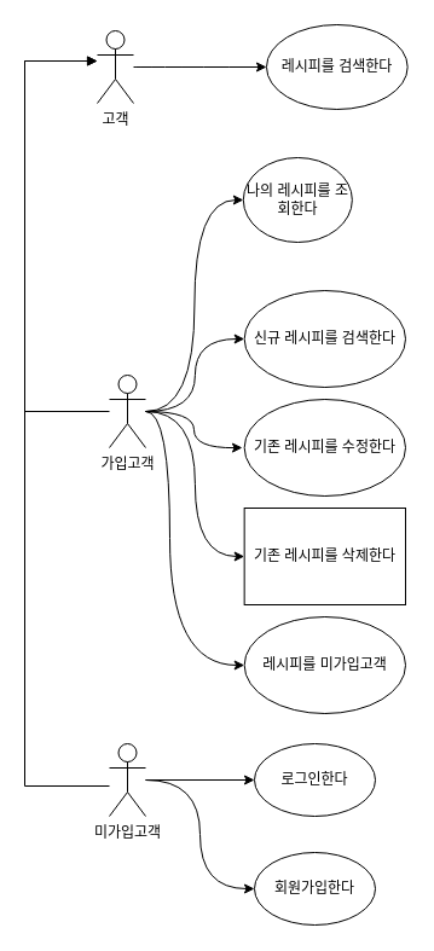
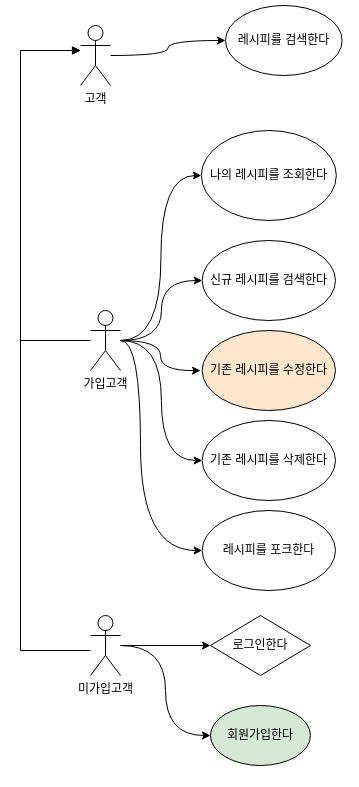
- <mxCell id="17" value="레시피를 검색한다" style="ellipse;whiteSpace=wrap;html=1;" parent="1" vertex="1"><mxGeometry x="220" y="20" width="116.67" height="70" as="geometry" /></mxCell>
+ <mxCell id="17" value="레시피를 검색한다" style="ellipse;whiteSpace=wrap;html=1;" parent="1" vertex="1"><mxGeometry x="225" y="5" width="116.67" height="70" as="geometry" /></mxCell>
- <mxCell id="22" value="나의 레시피를 조회한다" style="ellipse;whiteSpace=wrap;html=1;" parent="1" vertex="1"><mxGeometry x="200.83" y="130" width="90" height="70" as="geometry" /></mxCell>
+ <mxCell id="22" value="나의 레시피를 조회한다" style="ellipse;whiteSpace=wrap;html=1;" parent="1" vertex="1"><mxGeometry x="200.83" y="130" width="135" height="90" as="geometry" /></mxCell>
- <mxCell id="19" value="기존 레시피를 수정한다" style="ellipse;whiteSpace=wrap;html=1;" parent="1" vertex="1"><mxGeometry x="201.66" y="330" width="133.34" height="80" as="geometry" /></mxCell>
+ <mxCell id="19" value="기존 레시피를 수정한다" style="ellipse;whiteSpace=wrap;html=1;fillColor=#ffe6cc;" parent="1" vertex="1"><mxGeometry x="201.66" y="330" width="133.34" height="80" as="geometry" /></mxCell>
- <mxCell id="20" value="기존 레시피를 삭제한다" style="whiteSpace=wrap;html=1;rounded=0;" parent="1" vertex="1"><mxGeometry x="201.66" y="420" width="133.34" height="80" as="geometry" /></mxCell>
+ <mxCell id="20" value="기존 레시피를 삭제한다" style="ellipse;whiteSpace=wrap;html=1;" parent="1" vertex="1"><mxGeometry x="201.66" y="420" width="133.34" height="80" as="geometry" /></mxCell>
- <mxCell id="21" value="레시피를 미가입고객" style="ellipse;whiteSpace=wrap;html=1;" parent="1" vertex="1"><mxGeometry x="201.66" y="510" width="133.34" height="80" as="geometry" /></mxCell>
+ <mxCell id="21" value="레시피를 포크한다" style="ellipse;whiteSpace=wrap;html=1;" parent="1" vertex="1"><mxGeometry x="201.66" y="510" width="133.34" height="80" as="geometry" /></mxCell>
- <mxCell id="16" value="로그인한다" style="ellipse;whiteSpace=wrap;html=1;" parent="1" vertex="1"><mxGeometry x="210" y="615" width="100" height="60" as="geometry" /></mxCell>
+ <mxCell id="16" value="로그인한다" style="rhombus;whiteSpace=wrap;html=1;" parent="1" vertex="1"><mxGeometry x="210" y="615" width="100" height="60" as="geometry" /></mxCell>
- <mxCell id="15" value="회원가입한다" style="ellipse;whiteSpace=wrap;html=1;" parent="1" vertex="1"><mxGeometry x="210" y="705" width="100" height="60" as="geometry" /></mxCell>
+ <mxCell id="15" value="회원가입한다" style="ellipse;whiteSpace=wrap;html=1;fillColor=#d5e8d4;" parent="1" vertex="1"><mxGeometry x="210" y="705" width="100" height="60" as="geometry" /></mxCell>
